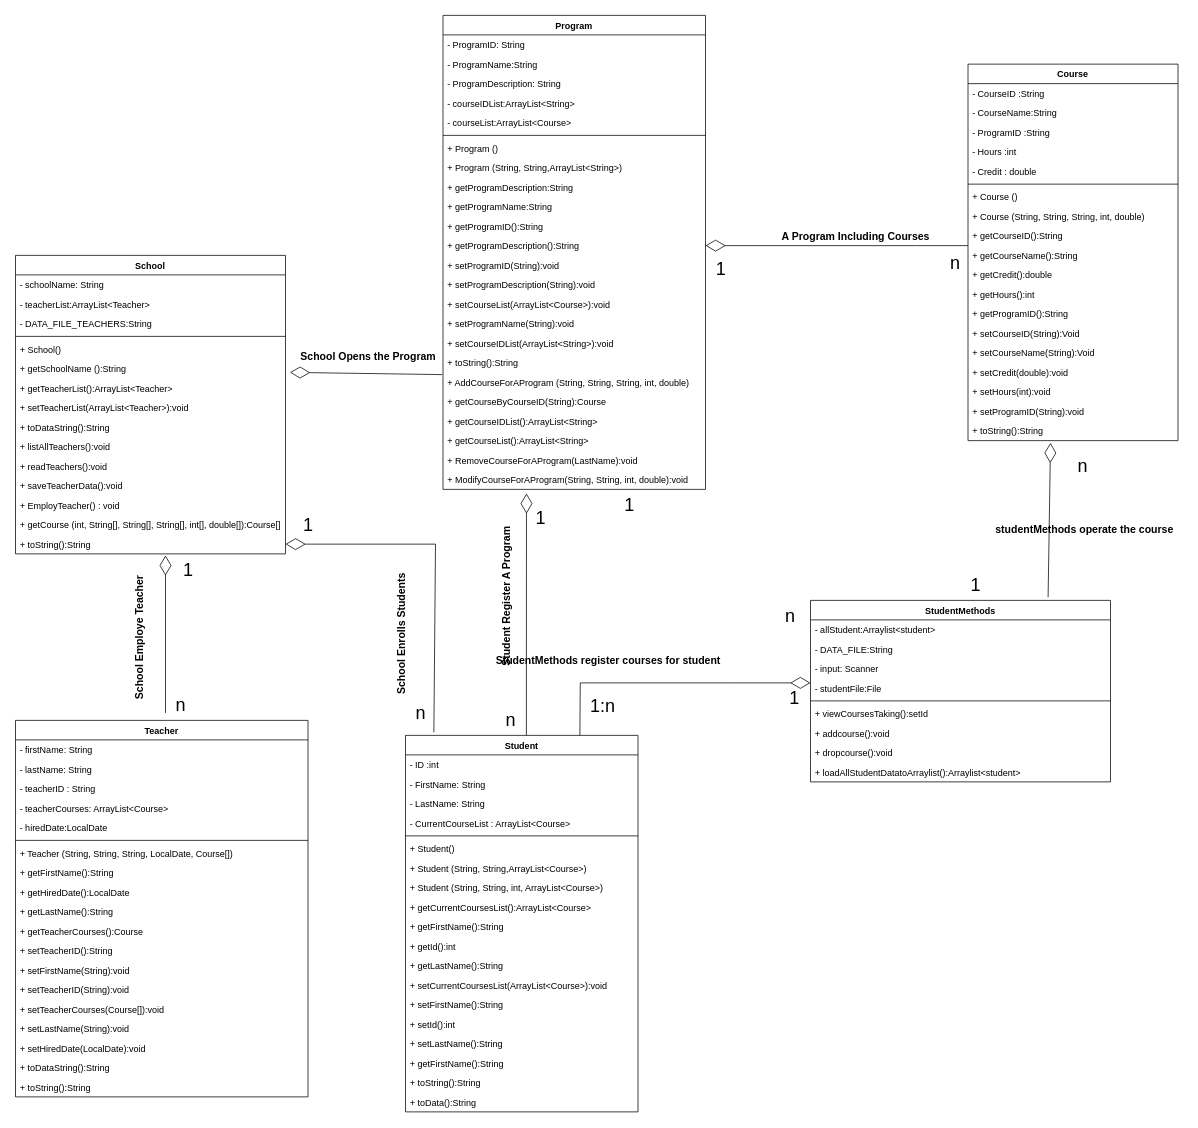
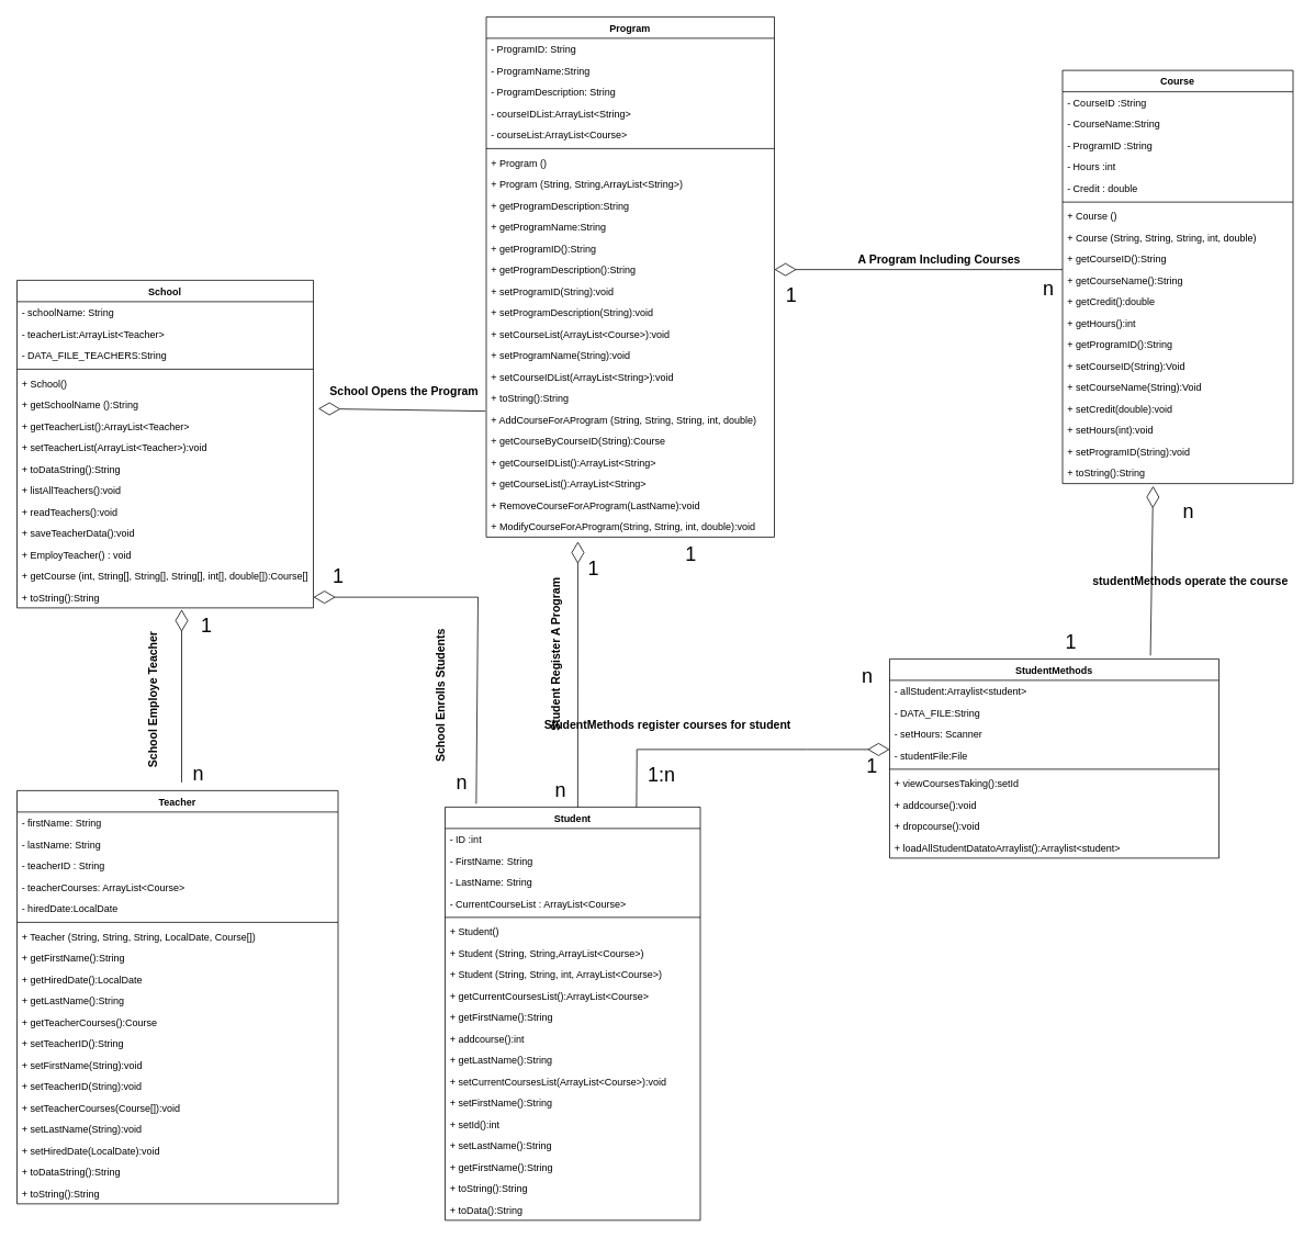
- <mxCell id="117" value="- input: Scanner" style="text;strokeColor=none;fillColor=none;align=left;verticalAlign=top;spacingLeft=4;spacingRight=4;overflow=hidden;rotatable=0;points=[[0,0.5],[1,0.5]];portConstraint=eastwest;" parent="114" vertex="1"><mxGeometry y="78" width="400" height="26" as="geometry" /></mxCell>
+ <mxCell id="117" value="- setHours: Scanner" style="text;strokeColor=none;fillColor=none;align=left;verticalAlign=top;spacingLeft=4;spacingRight=4;overflow=hidden;rotatable=0;points=[[0,0.5],[1,0.5]];portConstraint=eastwest;" parent="114" vertex="1"><mxGeometry y="78" width="400" height="26" as="geometry" /></mxCell>
- <mxCell id="49" value="+ getId():int" style="text;strokeColor=none;fillColor=none;align=left;verticalAlign=top;spacingLeft=4;spacingRight=4;overflow=hidden;rotatable=0;points=[[0,0.5],[1,0.5]];portConstraint=eastwest;" parent="38" vertex="1"><mxGeometry y="268" width="310" height="26" as="geometry" /></mxCell>
+ <mxCell id="49" value="+ addcourse():int" style="text;strokeColor=none;fillColor=none;align=left;verticalAlign=top;spacingLeft=4;spacingRight=4;overflow=hidden;rotatable=0;points=[[0,0.5],[1,0.5]];portConstraint=eastwest;" parent="38" vertex="1"><mxGeometry y="268" width="310" height="26" as="geometry" /></mxCell>
